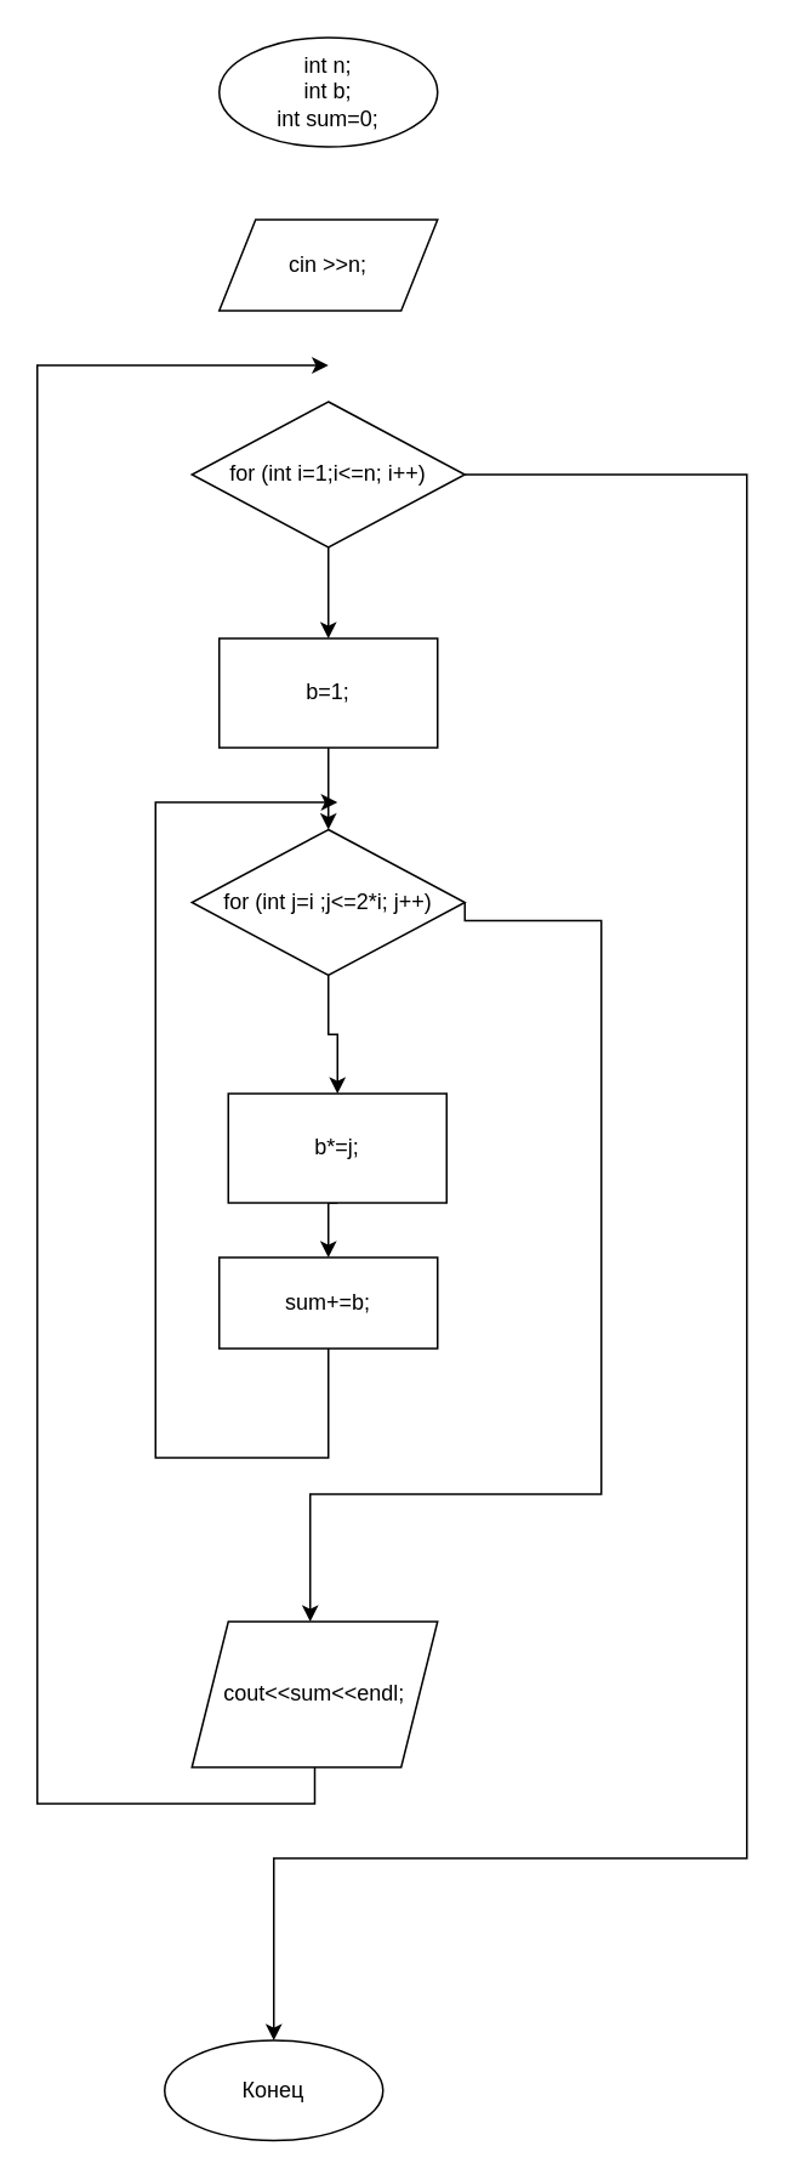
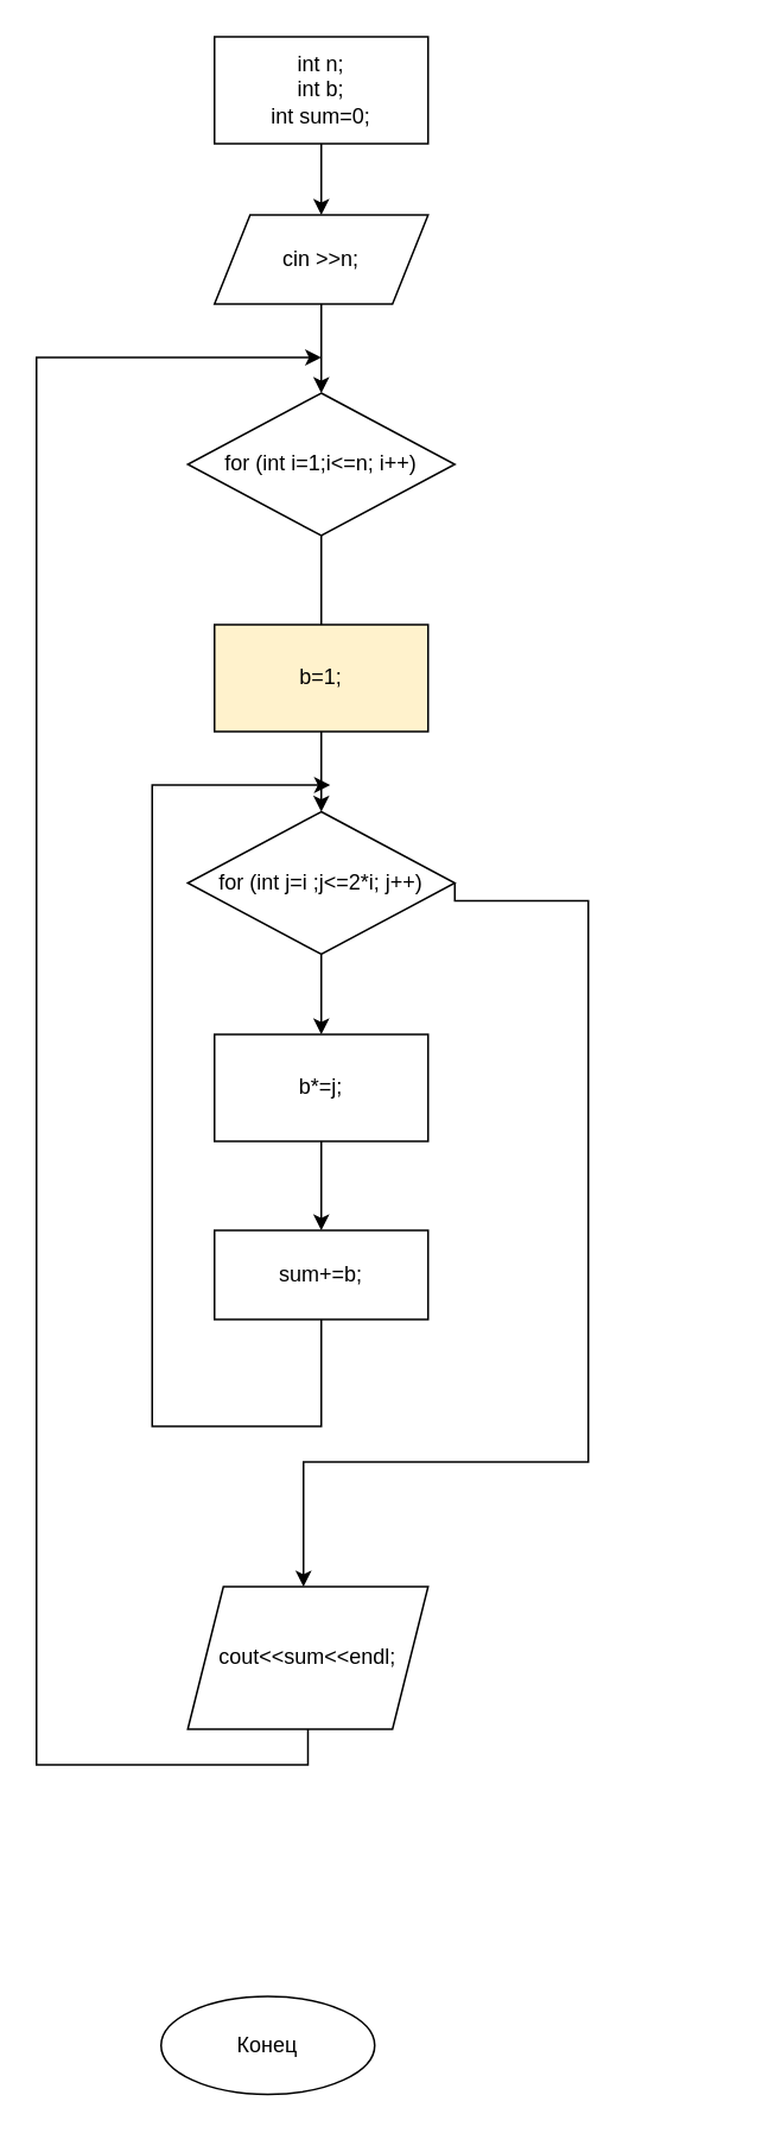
- <mxCell id="6" value="int n;&lt;div&gt;int b;&lt;br&gt;&lt;div&gt;int sum=0;&lt;/div&gt;&lt;/div&gt;" style="ellipse;whiteSpace=wrap;html=1;" vertex="1" parent="1"><mxGeometry x="120" y="20" width="120" height="60" as="geometry" /></mxCell>
+ <mxCell id="6" value="int n;&lt;div&gt;int b;&lt;br&gt;&lt;div&gt;int sum=0;&lt;/div&gt;&lt;/div&gt;" style="rounded=0;whiteSpace=wrap;html=1;" vertex="1" parent="1"><mxGeometry x="120" y="20" width="120" height="60" as="geometry" /></mxCell>
+ <mxCell id="5" style="edgeStyle=orthogonalEdgeStyle;rounded=0;orthogonalLoop=1;jettySize=auto;html=1;entryX=0.5;entryY=0;entryDx=0;entryDy=0;" edge="1" parent="1" source="6" target="3"><mxGeometry relative="1" as="geometry" /></mxCell>
+ <mxCell id="2" style="edgeStyle=orthogonalEdgeStyle;rounded=0;orthogonalLoop=1;jettySize=auto;html=1;exitX=0.5;exitY=1;exitDx=0;exitDy=0;entryX=0.5;entryY=0;entryDx=0;entryDy=0;" edge="1" parent="1" source="3" target="9"><mxGeometry relative="1" as="geometry" /></mxCell>
- <mxCell id="7" style="edgeStyle=orthogonalEdgeStyle;rounded=0;orthogonalLoop=1;jettySize=auto;html=1;exitX=0.5;exitY=1;exitDx=0;exitDy=0;" edge="1" parent="1" source="9" target="11"><mxGeometry relative="1" as="geometry" /></mxCell>
+ <mxCell id="7" style="edgeStyle=orthogonalEdgeStyle;rounded=0;orthogonalLoop=1;jettySize=auto;html=1;exitX=0.5;exitY=1;exitDx=0;exitDy=0;endArrow=none;" edge="1" parent="1" source="9" target="11"><mxGeometry relative="1" as="geometry" /></mxCell>
- <mxCell id="11" value="b=1;" style="rounded=0;whiteSpace=wrap;html=1;" vertex="1" parent="1"><mxGeometry x="120.003" y="350" width="120" height="60" as="geometry" /></mxCell>
+ <mxCell id="11" value="b=1;" style="rounded=0;whiteSpace=wrap;html=1;fillColor=#fff2cc;" vertex="1" parent="1"><mxGeometry x="120.003" y="350" width="120" height="60" as="geometry" /></mxCell>
- <mxCell id="16" value="b*=j;" style="rounded=0;whiteSpace=wrap;html=1;" vertex="1" parent="1"><mxGeometry x="125" y="600" width="120" height="60" as="geometry" /></mxCell>
+ <mxCell id="16" value="b*=j;" style="rounded=0;whiteSpace=wrap;html=1;" vertex="1" parent="1"><mxGeometry x="120" y="580" width="120" height="60" as="geometry" /></mxCell>
- <mxCell id="8" style="edgeStyle=orthogonalEdgeStyle;rounded=0;orthogonalLoop=1;jettySize=auto;html=1;exitX=1;exitY=0.5;exitDx=0;exitDy=0;entryX=0.5;entryY=0;entryDx=0;entryDy=0;" edge="1" parent="1" source="9" target="4"><mxGeometry relative="1" as="geometry"><mxPoint x="370" y="1020" as="targetPoint" /><Array as="points"><mxPoint x="410" y="260" /><mxPoint x="410" y="1020" /><mxPoint x="150" y="1020" /></Array></mxGeometry></mxCell>
